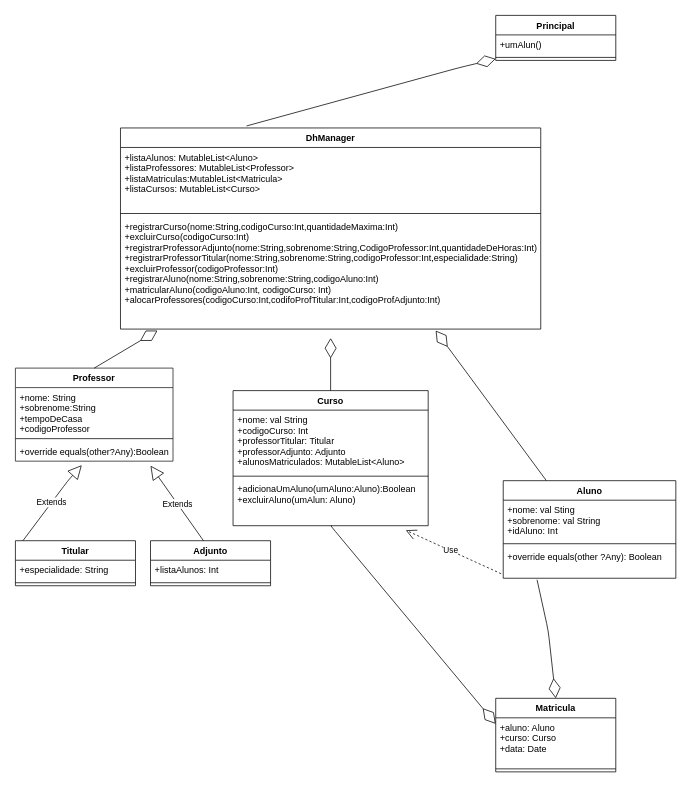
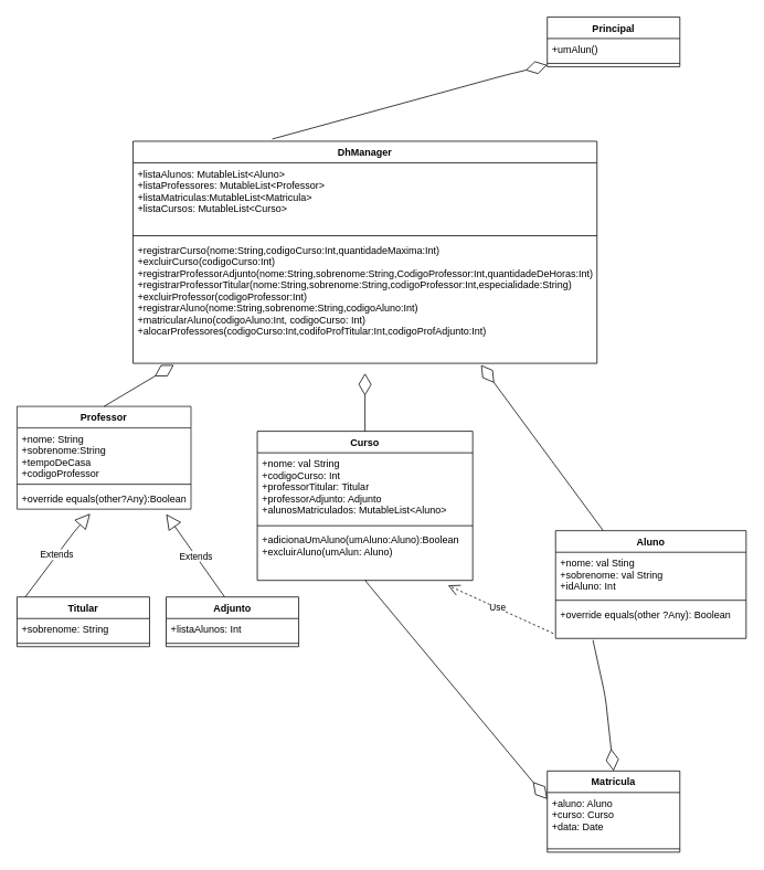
- <mxCell id="15" value="+especialidade: String" style="text;strokeColor=none;fillColor=none;align=left;verticalAlign=top;spacingLeft=4;spacingRight=4;overflow=hidden;rotatable=0;points=[[0,0.5],[1,0.5]];portConstraint=eastwest;" vertex="1" parent="13"><mxGeometry y="26" width="160" height="26" as="geometry" /></mxCell>
+ <mxCell id="15" value="+sobrenome: String" style="text;strokeColor=none;fillColor=none;align=left;verticalAlign=top;spacingLeft=4;spacingRight=4;overflow=hidden;rotatable=0;points=[[0,0.5],[1,0.5]];portConstraint=eastwest;" vertex="1" parent="13"><mxGeometry y="26" width="160" height="26" as="geometry" /></mxCell>
